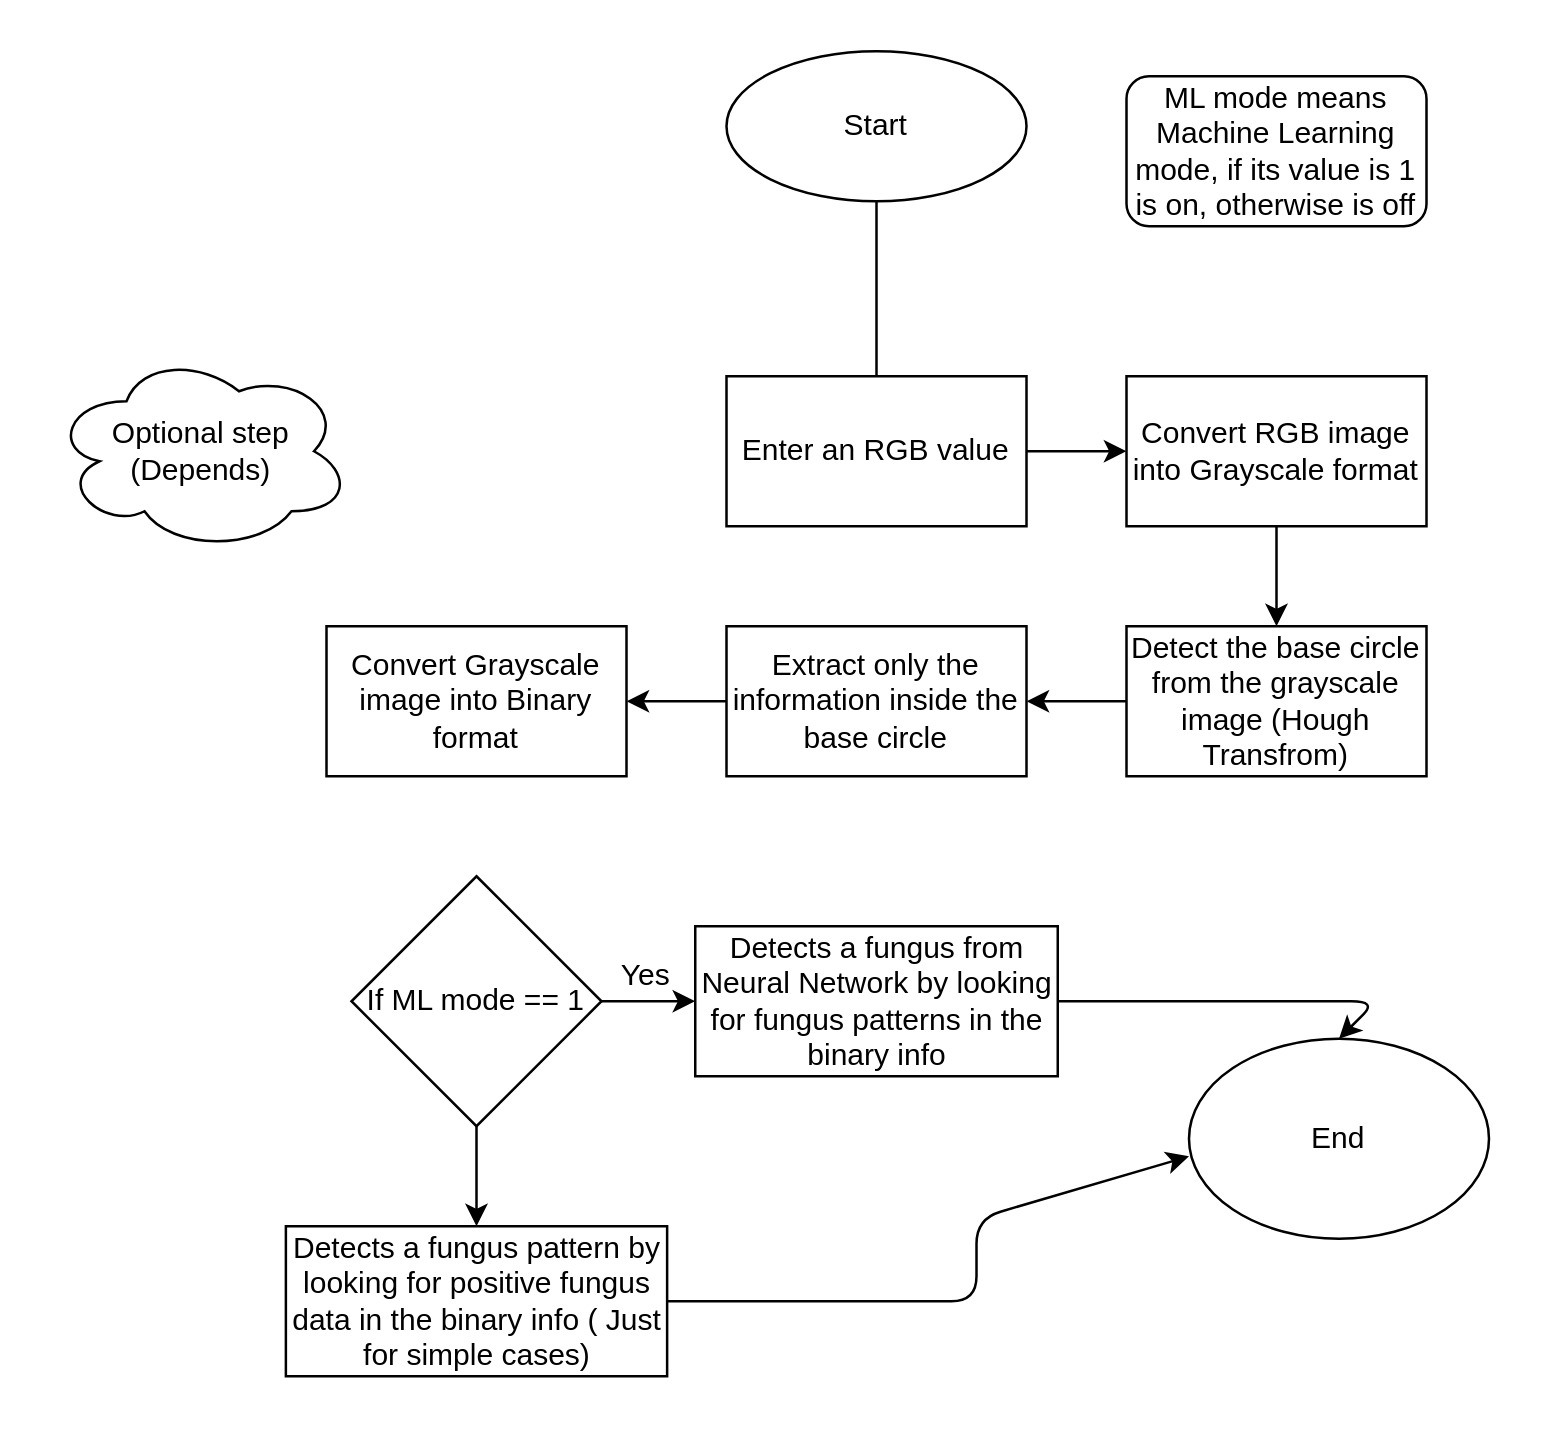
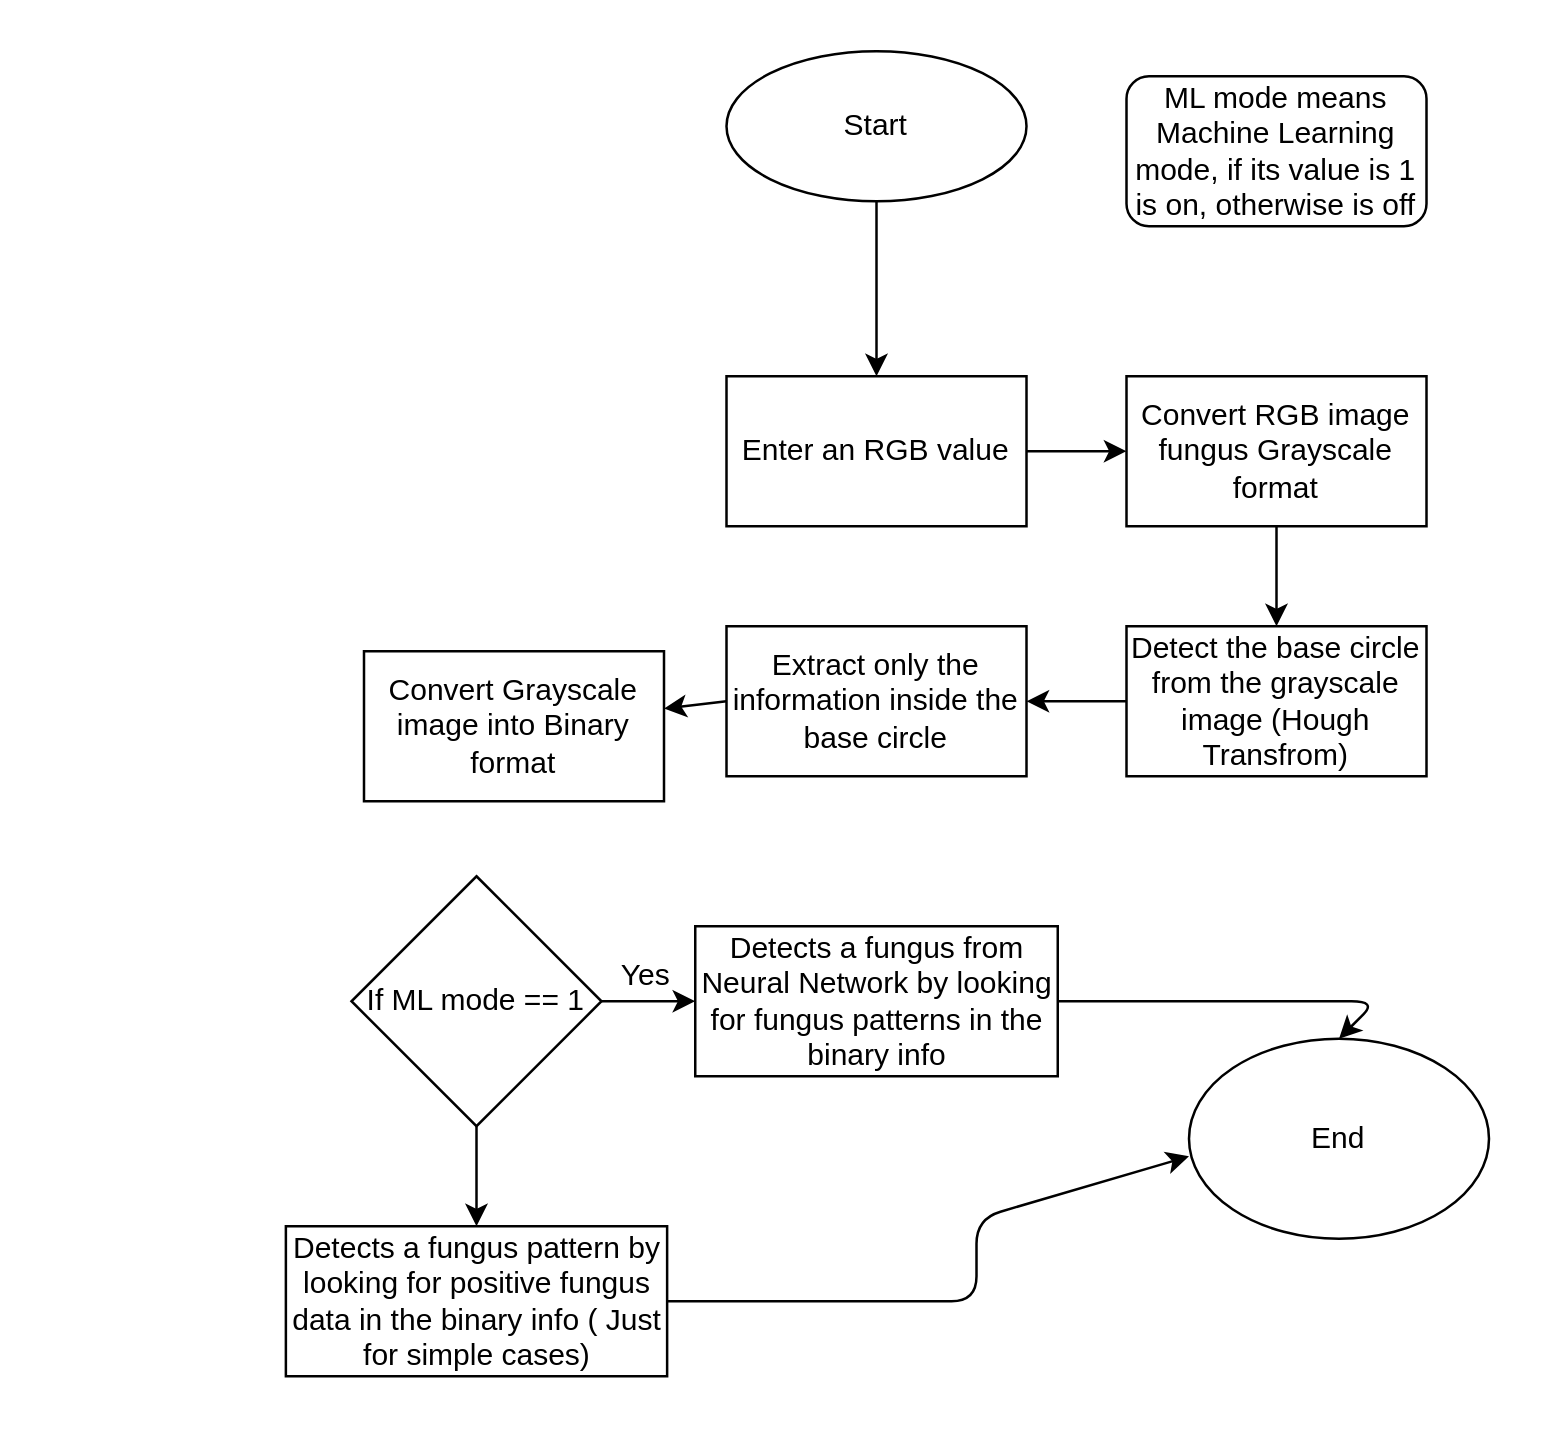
- <mxCell id="11" value="" style="endArrow=none;html=1;entryX=0.5;entryY=0;entryDx=0;entryDy=0;" parent="1" source="2" target="3" edge="1"><mxGeometry width="50" height="50" relative="1" as="geometry"><mxPoint x="440" y="130" as="sourcePoint" /><mxPoint x="490" y="80" as="targetPoint" /></mxGeometry></mxCell>
+ <mxCell id="11" value="" style="endArrow=classic;html=1;entryX=0.5;entryY=0;entryDx=0;entryDy=0;" parent="1" source="2" target="3" edge="1"><mxGeometry width="50" height="50" relative="1" as="geometry"><mxPoint x="440" y="130" as="sourcePoint" /><mxPoint x="490" y="80" as="targetPoint" /></mxGeometry></mxCell>
- <mxCell id="22" value="Optional step (Depends)" style="ellipse;shape=cloud;whiteSpace=wrap;html=1;" vertex="1" parent="1"><mxGeometry x="20" y="140" width="120" height="80" as="geometry" /></mxCell>
- <mxCell id="4" value="Convert RGB image into Grayscale format" style="rounded=0;whiteSpace=wrap;html=1;" parent="1" vertex="1"><mxGeometry x="450" y="150" width="120" height="60" as="geometry" /></mxCell>
+ <mxCell id="4" value="Convert RGB image fungus Grayscale format" style="rounded=0;whiteSpace=wrap;html=1;" parent="1" vertex="1"><mxGeometry x="450" y="150" width="120" height="60" as="geometry" /></mxCell>
- <mxCell id="5" value="Convert Grayscale image into Binary format" style="rounded=0;whiteSpace=wrap;html=1;" parent="1" vertex="1"><mxGeometry x="130" y="250" width="120" height="60" as="geometry" /></mxCell>
+ <mxCell id="5" value="Convert Grayscale image into Binary format" style="rounded=0;whiteSpace=wrap;html=1;" parent="1" vertex="1"><mxGeometry x="145" y="260" width="120" height="60" as="geometry" /></mxCell>
